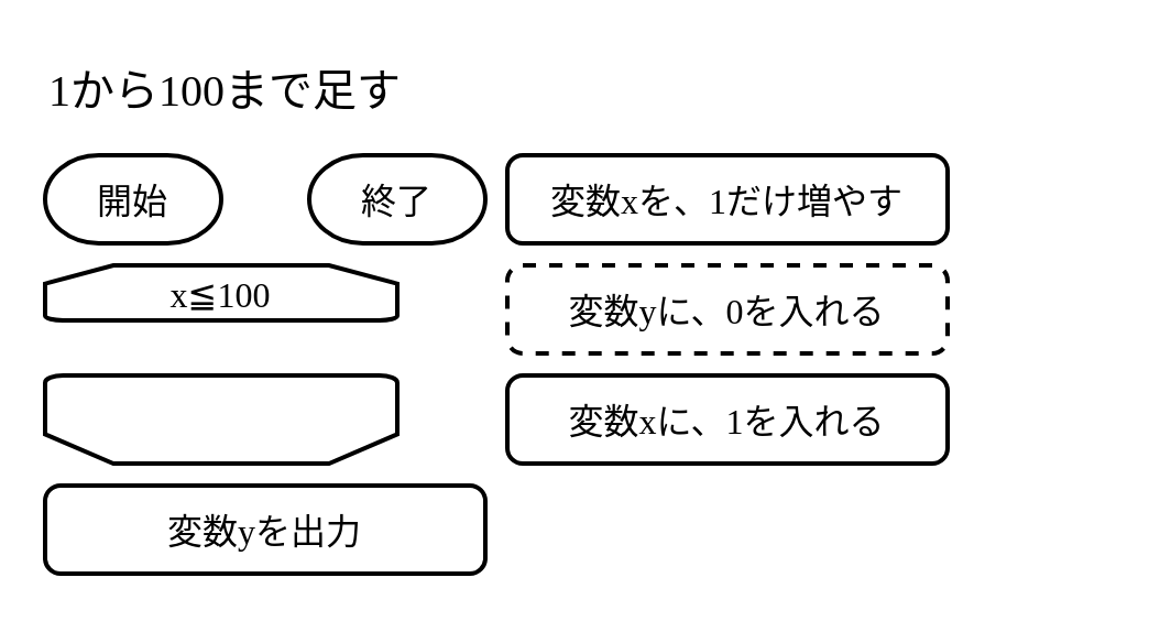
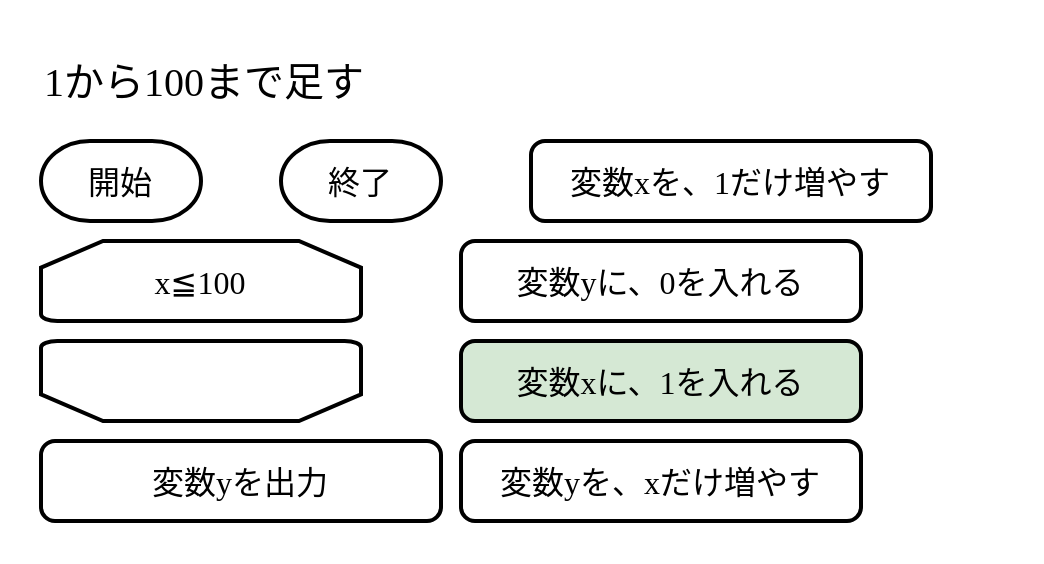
- <mxCell id="11" value="変数xを、1だけ増やす" style="rounded=1;absoluteArcSize=1;arcSize=14;strokeWidth=2;fontSize=16;fontFamily=BIZ UDPGothic;" vertex="1" parent="1"><mxGeometry x="230" y="70" width="200" height="40" as="geometry" /></mxCell>
+ <mxCell id="11" value="変数xを、1だけ増やす" style="rounded=1;absoluteArcSize=1;arcSize=14;strokeWidth=2;fontSize=16;fontFamily=BIZ UDPGothic;" vertex="1" parent="1"><mxGeometry x="265" y="70" width="200" height="40" as="geometry" /></mxCell>
- <mxCell id="5" value="x≦100" style="strokeWidth=2;shape=mxgraph.flowchart.loop_limit;fontSize=16;fontFamily=BIZ UDPGothic;" parent="1" vertex="1"><mxGeometry x="20" y="120" width="160" height="25" as="geometry" /></mxCell>
+ <mxCell id="5" value="x≦100" style="strokeWidth=2;shape=mxgraph.flowchart.loop_limit;fontSize=16;fontFamily=BIZ UDPGothic;" parent="1" vertex="1"><mxGeometry x="20" y="120" width="160" height="40" as="geometry" /></mxCell>
- <mxCell id="7" value="変数yに、0を入れる" style="rounded=1;absoluteArcSize=1;arcSize=14;strokeWidth=2;fontSize=16;fontFamily=BIZ UDPGothic;dashed=1;" parent="1" vertex="1"><mxGeometry x="230" y="120" width="200" height="40" as="geometry" /></mxCell>
+ <mxCell id="7" value="変数yに、0を入れる" style="rounded=1;absoluteArcSize=1;arcSize=14;strokeWidth=2;fontSize=16;fontFamily=BIZ UDPGothic;" parent="1" vertex="1"><mxGeometry x="230" y="120" width="200" height="40" as="geometry" /></mxCell>
- <mxCell id="8" value="変数xに、1を入れる" style="rounded=1;absoluteArcSize=1;arcSize=14;strokeWidth=2;fontSize=16;fontFamily=BIZ UDPGothic;" parent="1" vertex="1"><mxGeometry x="230" y="170" width="200" height="40" as="geometry" /></mxCell>
+ <mxCell id="8" value="変数xに、1を入れる" style="rounded=1;absoluteArcSize=1;arcSize=14;strokeWidth=2;fontSize=16;fontFamily=BIZ UDPGothic;fillColor=#d5e8d4;" parent="1" vertex="1"><mxGeometry x="230" y="170" width="200" height="40" as="geometry" /></mxCell>
+ <mxCell id="9" value="変数yを、xだけ増やす" style="rounded=1;absoluteArcSize=1;arcSize=14;strokeWidth=2;fontSize=16;fontFamily=BIZ UDPGothic;" parent="1" vertex="1"><mxGeometry x="230" y="220" width="200" height="40" as="geometry" /></mxCell>
